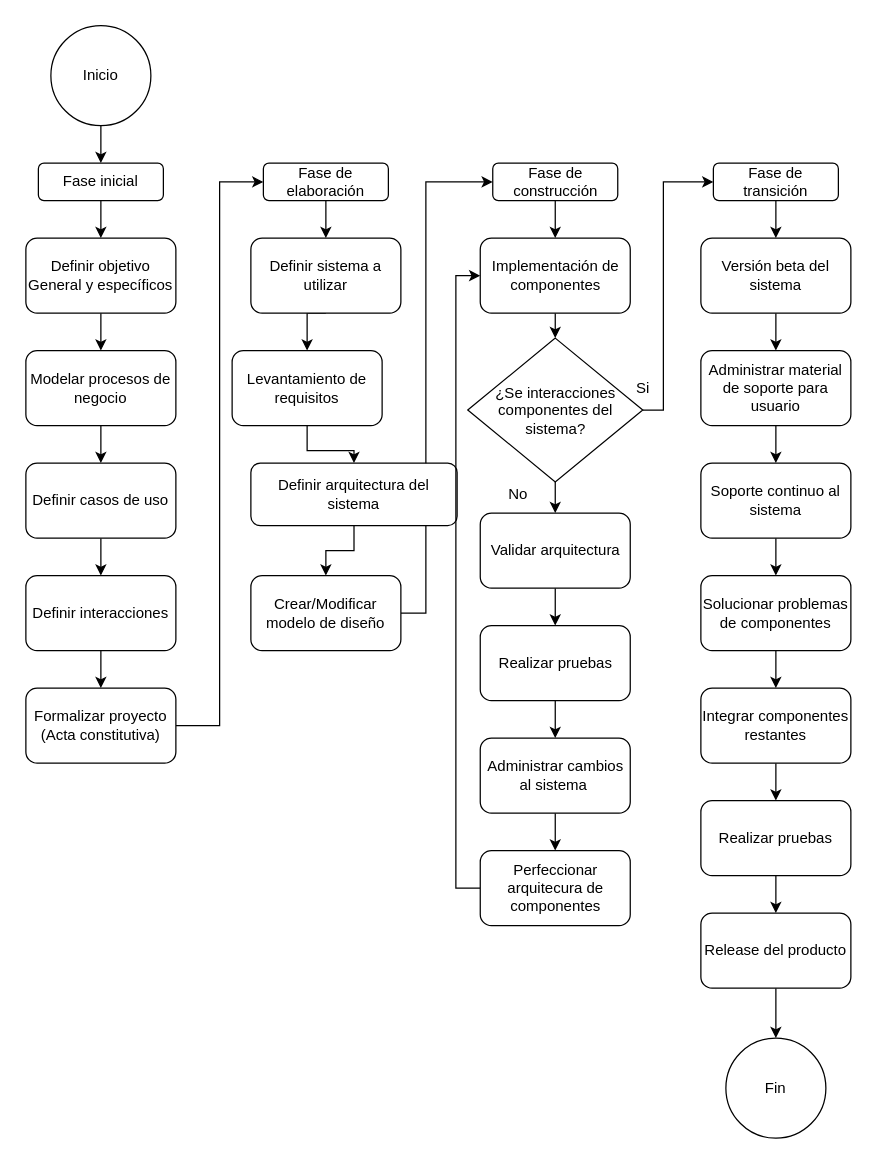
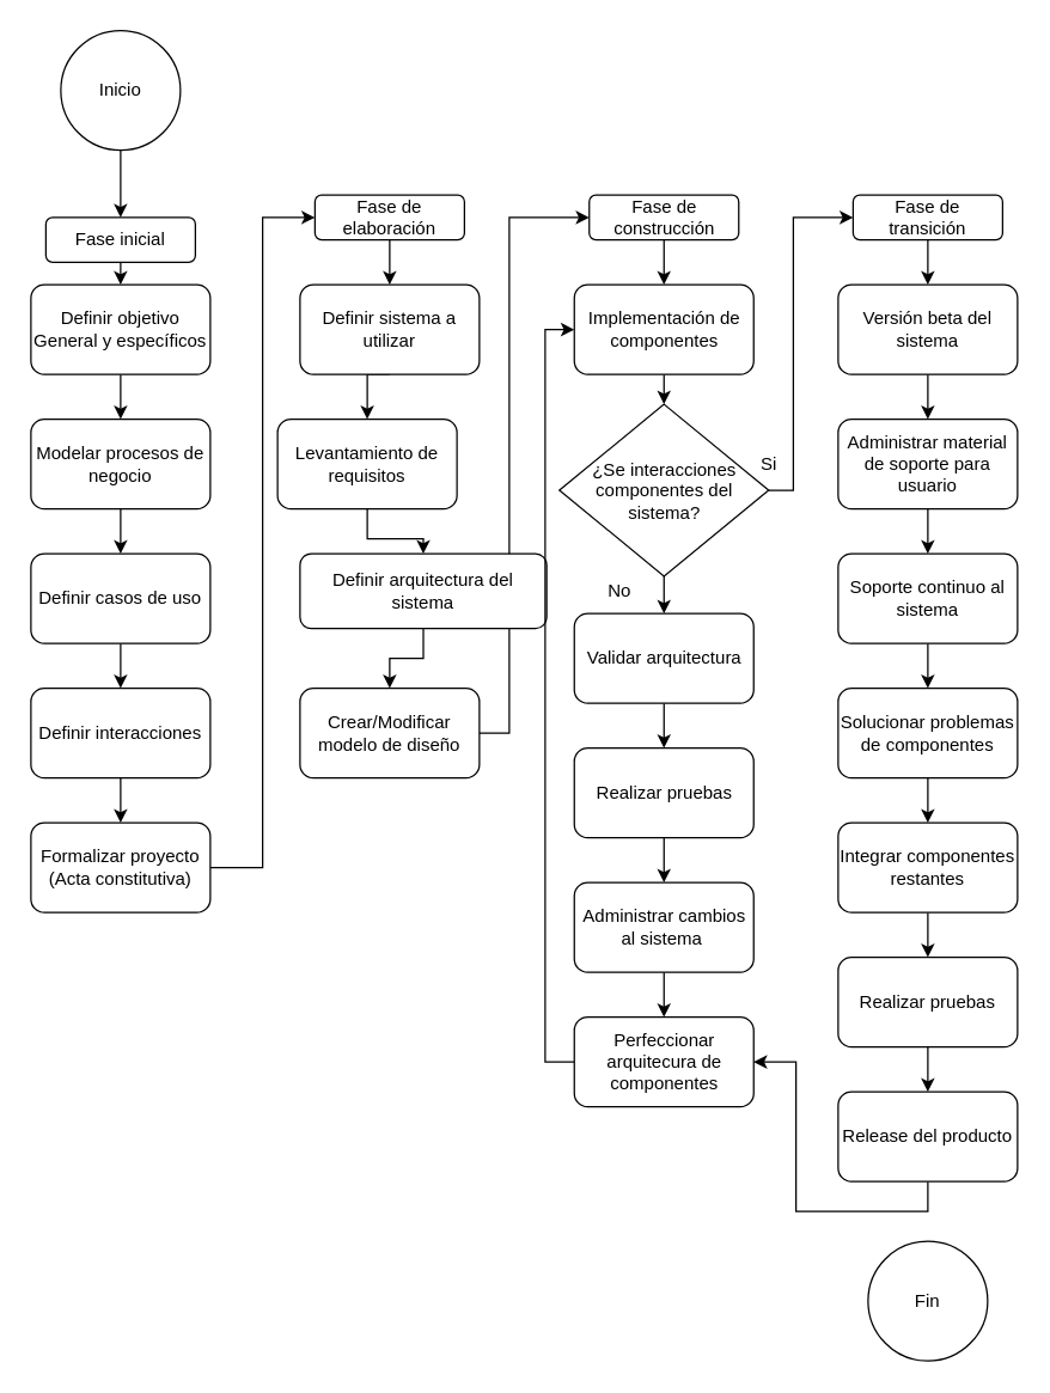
- <mxCell id="19" value="Fase inicial" style="rounded=1;whiteSpace=wrap;html=1;" parent="1" vertex="1"><mxGeometry x="30" y="130" width="100" height="30" as="geometry" /></mxCell>
+ <mxCell id="19" value="Fase inicial" style="rounded=1;whiteSpace=wrap;html=1;" parent="1" vertex="1"><mxGeometry x="30" y="145" width="100" height="30" as="geometry" /></mxCell>
- <mxCell id="53" style="edgeStyle=orthogonalEdgeStyle;rounded=0;orthogonalLoop=1;jettySize=auto;html=1;exitX=0.5;exitY=1;exitDx=0;exitDy=0;entryX=0.5;entryY=0;entryDx=0;entryDy=0;" parent="1" source="54" target="55" edge="1"><mxGeometry relative="1" as="geometry" /></mxCell>
+ <mxCell id="53" style="edgeStyle=orthogonalEdgeStyle;rounded=0;orthogonalLoop=1;jettySize=auto;html=1;exitX=0.5;exitY=1;exitDx=0;exitDy=0;" parent="1" source="54" target="35" edge="1"><mxGeometry relative="1" as="geometry" /></mxCell>
